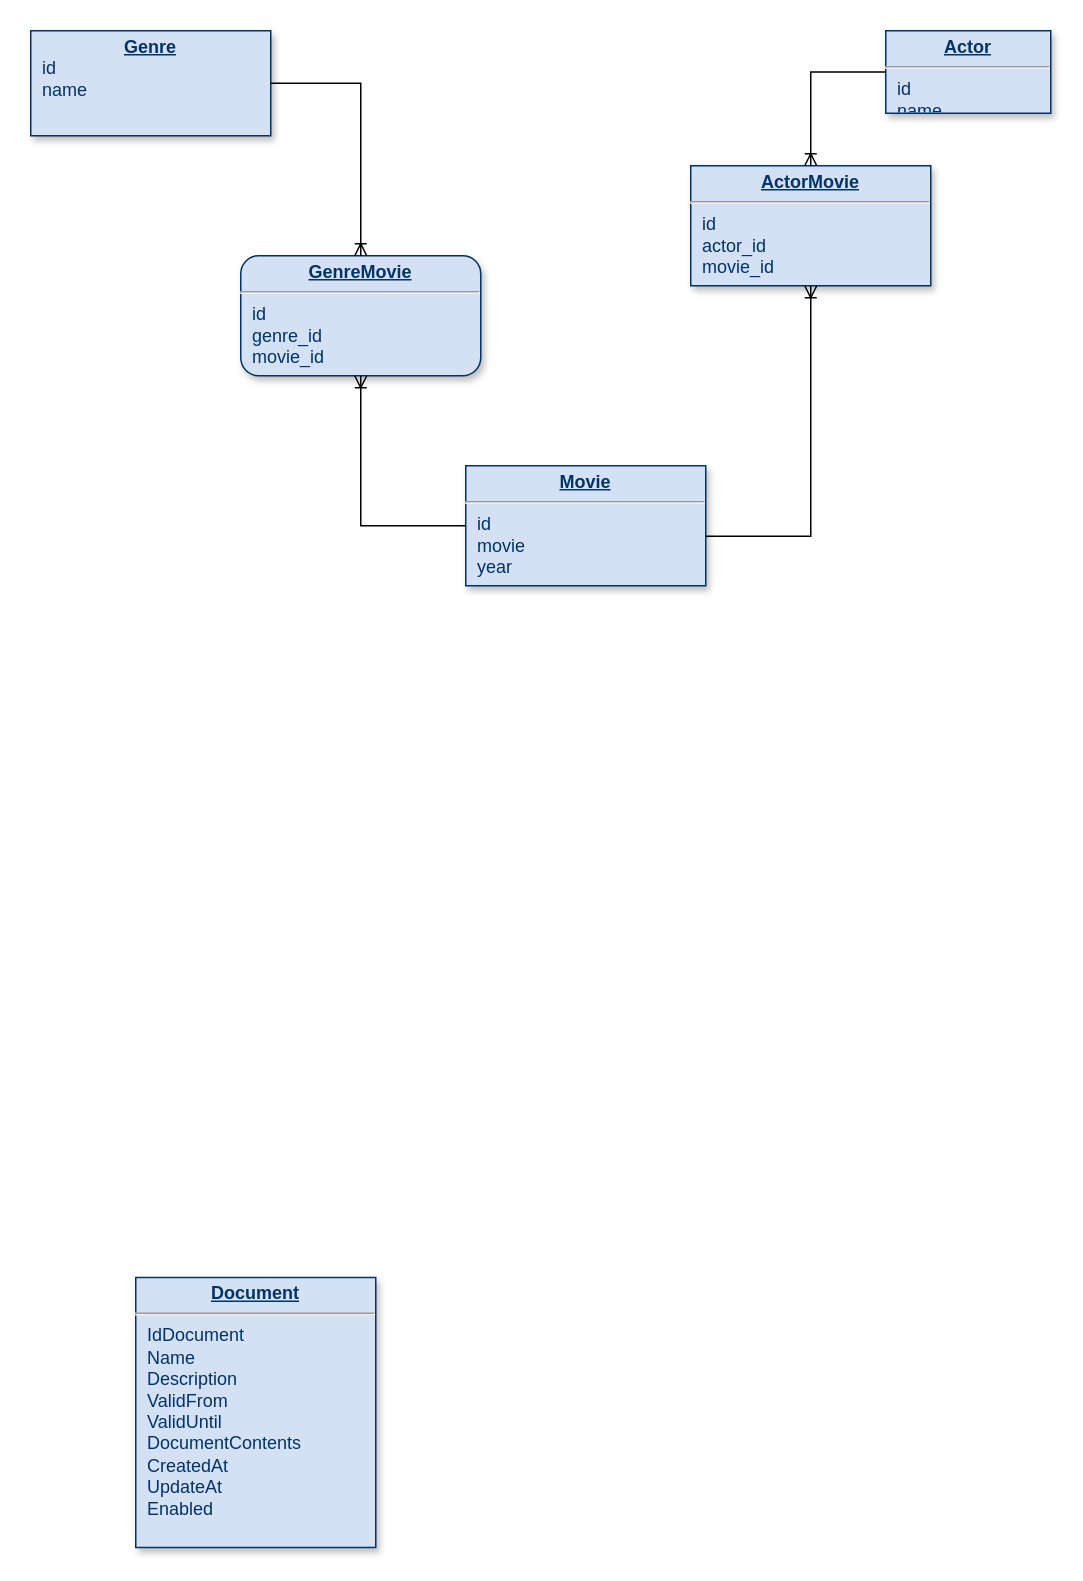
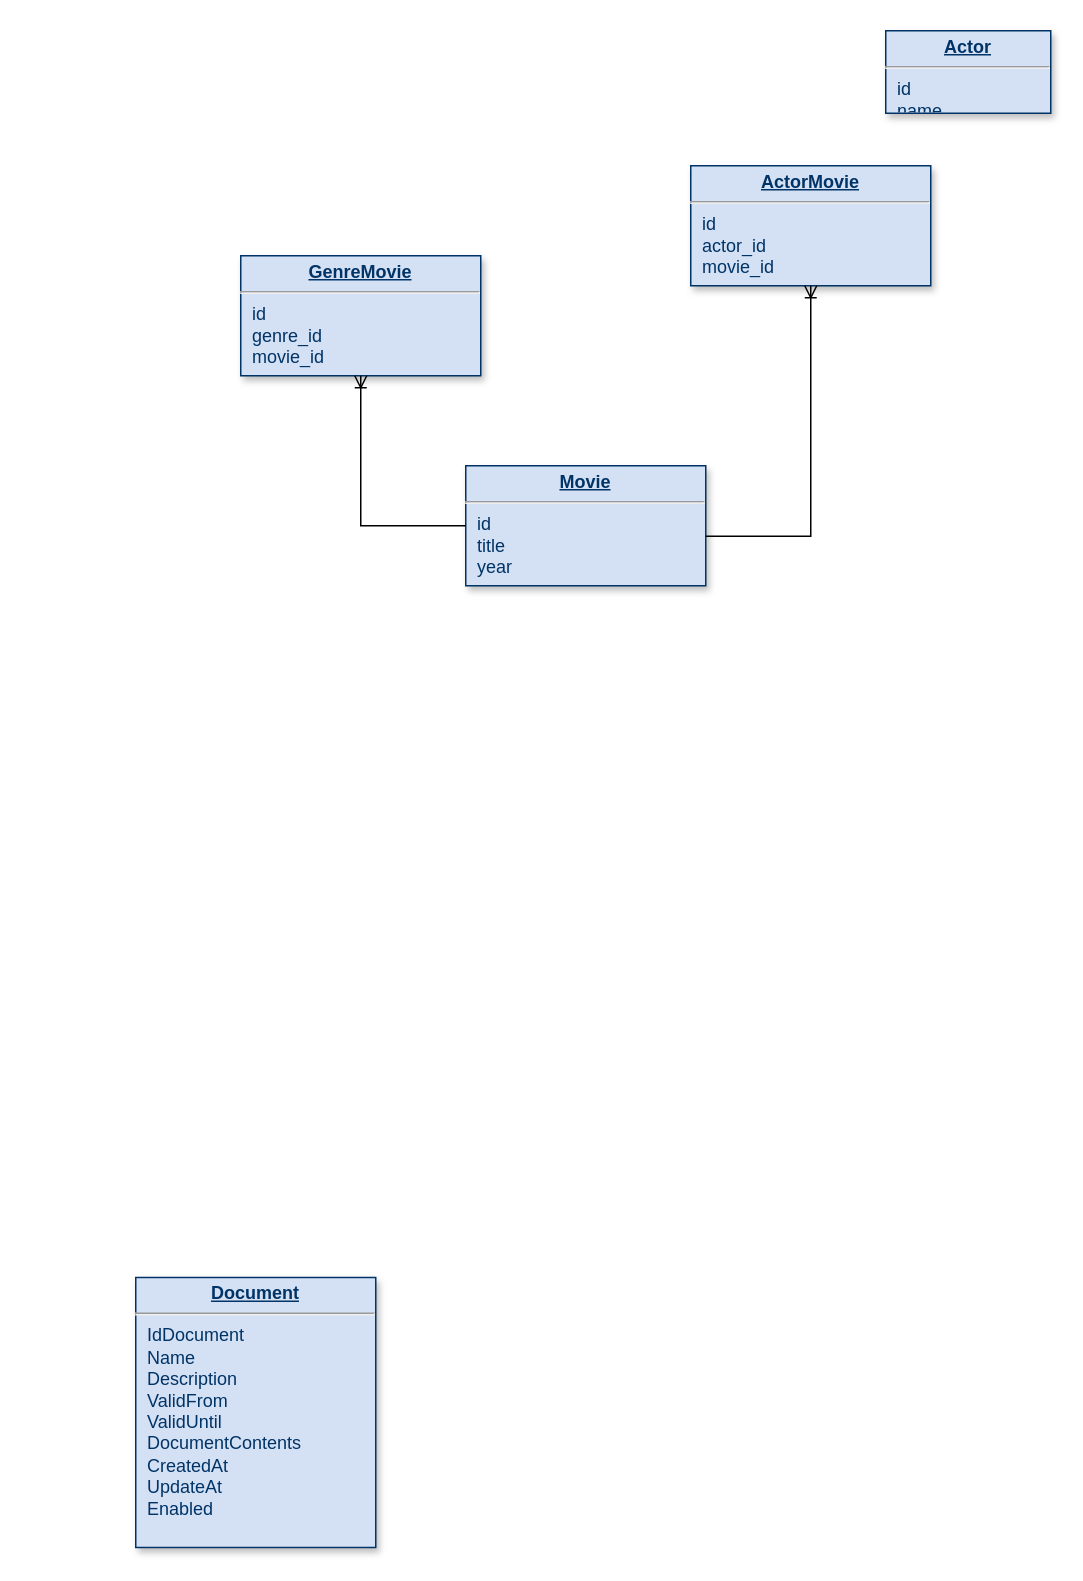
- <mxCell id="10" value="" style="edgeStyle=orthogonalEdgeStyle;fontSize=12;html=1;endArrow=ERoneToMany;rounded=0;exitX=0;exitY=0.5;exitDx=0;exitDy=0;entryX=0.5;entryY=0;entryDx=0;entryDy=0;" edge="1" parent="1" source="2" target="4"><mxGeometry width="100" height="100" relative="1" as="geometry"><mxPoint x="670" y="240" as="sourcePoint" /><mxPoint x="770" y="140" as="targetPoint" /></mxGeometry></mxCell>
- <mxCell id="5" value="&lt;p style=&quot;margin: 4px 0px 0px ; text-align: center&quot;&gt;&lt;/p&gt;&lt;div style=&quot;text-align: center&quot;&gt;&lt;span&gt;&lt;b&gt;&lt;u&gt;Genre&lt;/u&gt;&lt;/b&gt;&lt;/span&gt;&lt;/div&gt;&lt;p style=&quot;margin: 0px ; margin-left: 8px&quot;&gt;id&lt;br&gt;&lt;/p&gt;&lt;p style=&quot;margin: 0px ; margin-left: 8px&quot;&gt;name&lt;br&gt;&lt;/p&gt;" style="verticalAlign=top;align=left;overflow=fill;fontSize=12;fontFamily=Helvetica;html=1;strokeColor=#003366;shadow=1;fillColor=#D4E1F5;fontColor=#003366" vertex="1" parent="1"><mxGeometry x="20" y="20" width="160" height="70" as="geometry" /></mxCell>
- <mxCell id="8" value="" style="edgeStyle=orthogonalEdgeStyle;fontSize=12;html=1;endArrow=ERoneToMany;rounded=0;exitX=1;exitY=0.5;exitDx=0;exitDy=0;entryX=0.5;entryY=0;entryDx=0;entryDy=0;" edge="1" parent="1" source="5" target="6"><mxGeometry width="100" height="100" relative="1" as="geometry"><mxPoint x="40" y="390" as="sourcePoint" /><mxPoint x="140" y="290" as="targetPoint" /></mxGeometry></mxCell>
- <mxCell id="6" value="&lt;p style=&quot;margin: 4px 0px 0px ; text-align: center&quot;&gt;&lt;b&gt;&lt;u&gt;GenreMovie&lt;/u&gt;&lt;/b&gt;&lt;br&gt;&lt;/p&gt;&lt;hr&gt;&lt;p style=&quot;margin: 0px ; margin-left: 8px&quot;&gt;id&lt;br&gt;&lt;/p&gt;&lt;p style=&quot;margin: 0px ; margin-left: 8px&quot;&gt;genre_id&lt;br&gt;&lt;/p&gt;&lt;p style=&quot;margin: 0px ; margin-left: 8px&quot;&gt;movie_id&lt;br&gt;&lt;/p&gt;" style="verticalAlign=top;align=left;overflow=fill;fontSize=12;fontFamily=Helvetica;html=1;strokeColor=#003366;shadow=1;fillColor=#D4E1F5;fontColor=#003366;rounded=1;" vertex="1" parent="1"><mxGeometry x="160" y="170" width="160" height="80" as="geometry" /></mxCell>
+ <mxCell id="6" value="&lt;p style=&quot;margin: 4px 0px 0px ; text-align: center&quot;&gt;&lt;b&gt;&lt;u&gt;GenreMovie&lt;/u&gt;&lt;/b&gt;&lt;br&gt;&lt;/p&gt;&lt;hr&gt;&lt;p style=&quot;margin: 0px ; margin-left: 8px&quot;&gt;id&lt;br&gt;&lt;/p&gt;&lt;p style=&quot;margin: 0px ; margin-left: 8px&quot;&gt;genre_id&lt;br&gt;&lt;/p&gt;&lt;p style=&quot;margin: 0px ; margin-left: 8px&quot;&gt;movie_id&lt;br&gt;&lt;/p&gt;" style="verticalAlign=top;align=left;overflow=fill;fontSize=12;fontFamily=Helvetica;html=1;strokeColor=#003366;shadow=1;fillColor=#D4E1F5;fontColor=#003366" vertex="1" parent="1"><mxGeometry x="160" y="170" width="160" height="80" as="geometry" /></mxCell>
- <mxCell id="7" value="&lt;p style=&quot;margin: 4px 0px 0px ; text-align: center&quot;&gt;&lt;b&gt;&lt;u&gt;Movie&lt;/u&gt;&lt;/b&gt;&lt;br&gt;&lt;/p&gt;&lt;hr&gt;&lt;p style=&quot;margin: 0px ; margin-left: 8px&quot;&gt;id&lt;br&gt;&lt;/p&gt;&lt;p style=&quot;margin: 0px ; margin-left: 8px&quot;&gt;movie&lt;br&gt;&lt;/p&gt;&lt;p style=&quot;margin: 0px ; margin-left: 8px&quot;&gt;year&lt;br&gt;&lt;/p&gt;" style="verticalAlign=top;align=left;overflow=fill;fontSize=12;fontFamily=Helvetica;html=1;strokeColor=#003366;shadow=1;fillColor=#D4E1F5;fontColor=#003366" vertex="1" parent="1"><mxGeometry x="310" y="310" width="160" height="80" as="geometry" /></mxCell>
+ <mxCell id="7" value="&lt;p style=&quot;margin: 4px 0px 0px ; text-align: center&quot;&gt;&lt;b&gt;&lt;u&gt;Movie&lt;/u&gt;&lt;/b&gt;&lt;br&gt;&lt;/p&gt;&lt;hr&gt;&lt;p style=&quot;margin: 0px ; margin-left: 8px&quot;&gt;id&lt;br&gt;&lt;/p&gt;&lt;p style=&quot;margin: 0px ; margin-left: 8px&quot;&gt;title&lt;br&gt;&lt;/p&gt;&lt;p style=&quot;margin: 0px ; margin-left: 8px&quot;&gt;year&lt;br&gt;&lt;/p&gt;" style="verticalAlign=top;align=left;overflow=fill;fontSize=12;fontFamily=Helvetica;html=1;strokeColor=#003366;shadow=1;fillColor=#D4E1F5;fontColor=#003366" vertex="1" parent="1"><mxGeometry x="310" y="310" width="160" height="80" as="geometry" /></mxCell>
